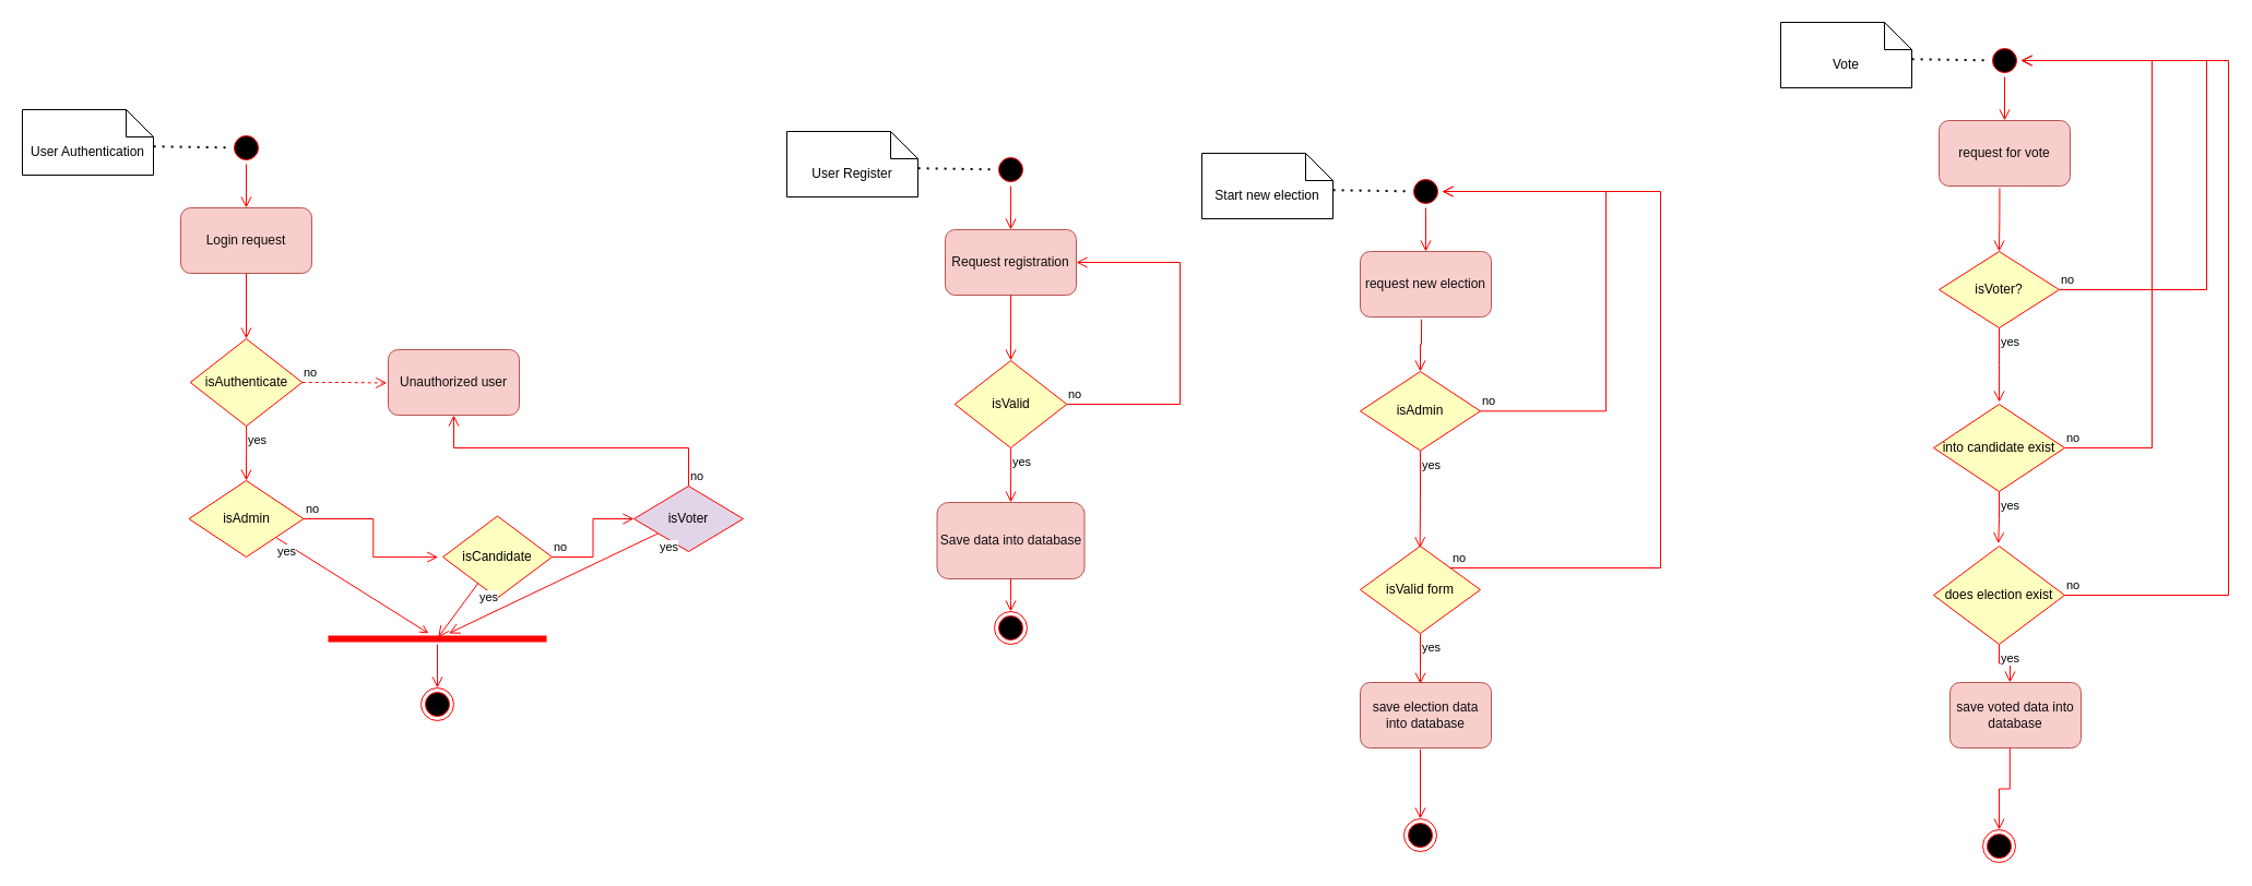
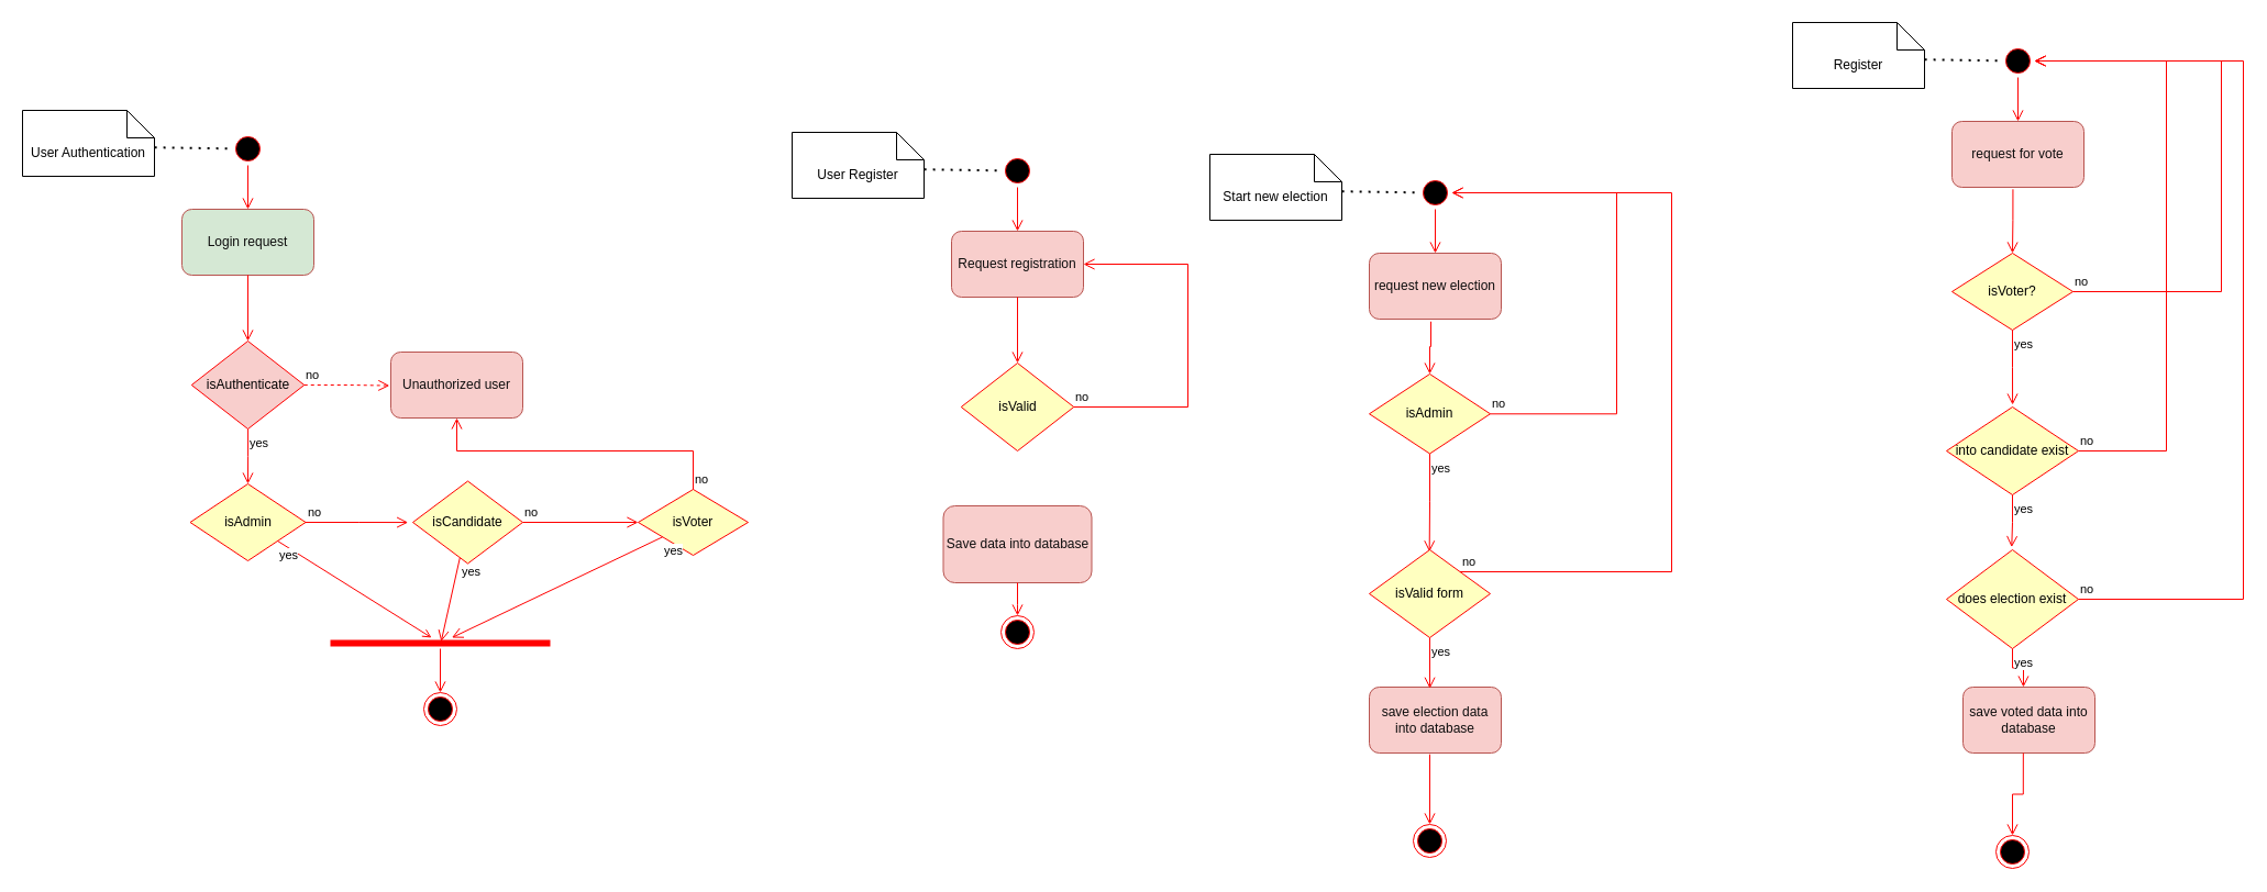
- <mxCell id="52" value="Vote" style="shape=note2;boundedLbl=1;whiteSpace=wrap;html=1;size=25;verticalAlign=top;align=center;" vertex="1" parent="1"><mxGeometry x="1630" y="20" width="120" height="60" as="geometry" /></mxCell>
+ <mxCell id="52" value="Register" style="shape=note2;boundedLbl=1;whiteSpace=wrap;html=1;size=25;verticalAlign=top;align=center;" vertex="1" parent="1"><mxGeometry x="1630" y="20" width="120" height="60" as="geometry" /></mxCell>
- <mxCell id="2" value="&lt;font color=&quot;#0d0d0d&quot;&gt;Login request&lt;/font&gt;" style="rounded=1;whiteSpace=wrap;html=1;fillColor=#f8cecc;strokeColor=#b85450;" vertex="1" parent="1"><mxGeometry x="165" y="190" width="120" height="60" as="geometry" /></mxCell>
+ <mxCell id="2" value="&lt;font color=&quot;#0d0d0d&quot;&gt;Login request&lt;/font&gt;" style="rounded=1;whiteSpace=wrap;html=1;fillColor=#d5e8d4;strokeColor=#b85450;" vertex="1" parent="1"><mxGeometry x="165" y="190" width="120" height="60" as="geometry" /></mxCell>
- <mxCell id="6" value="isAuthenticate" style="rhombus;whiteSpace=wrap;html=1;fontColor=#000000;fillColor=#ffffc0;strokeColor=#ff0000;" vertex="1" parent="1"><mxGeometry x="173.75" y="310" width="102.5" height="80" as="geometry" /></mxCell>
+ <mxCell id="6" value="isAuthenticate" style="rhombus;whiteSpace=wrap;html=1;fontColor=#000000;fillColor=#f8cecc;strokeColor=#ff0000;" vertex="1" parent="1"><mxGeometry x="173.75" y="310" width="102.5" height="80" as="geometry" /></mxCell>
- <mxCell id="30" value="yes" style="edgeStyle=orthogonalEdgeStyle;html=1;align=left;verticalAlign=top;endArrow=open;endSize=8;strokeColor=#ff0000;rounded=0;entryX=0.5;entryY=0;entryDx=0;entryDy=0;" edge="1" parent="1" source="28" target="33"><mxGeometry x="-1" relative="1" as="geometry"><mxPoint x="925" y="460" as="targetPoint" /></mxGeometry></mxCell>
- <mxCell id="16" value="isVoter" style="rhombus;whiteSpace=wrap;html=1;fontColor=#000000;fillColor=#e1d5e7;strokeColor=#ff0000;" vertex="1" parent="1"><mxGeometry x="580" y="445" width="100" height="60" as="geometry" /></mxCell>
+ <mxCell id="16" value="isVoter" style="rhombus;whiteSpace=wrap;html=1;fontColor=#000000;fillColor=#ffffc0;strokeColor=#ff0000;" vertex="1" parent="1"><mxGeometry x="580" y="445" width="100" height="60" as="geometry" /></mxCell>
- <mxCell id="13" value="isCandidate" style="rhombus;whiteSpace=wrap;html=1;fontColor=#000000;fillColor=#ffffc0;strokeColor=#ff0000;" vertex="1" parent="1"><mxGeometry x="405" y="472.5" width="100" height="75" as="geometry" /></mxCell>
+ <mxCell id="13" value="isCandidate" style="rhombus;whiteSpace=wrap;html=1;fontColor=#000000;fillColor=#ffffc0;strokeColor=#ff0000;" vertex="1" parent="1"><mxGeometry x="375" y="437.5" width="100" height="75" as="geometry" /></mxCell>
